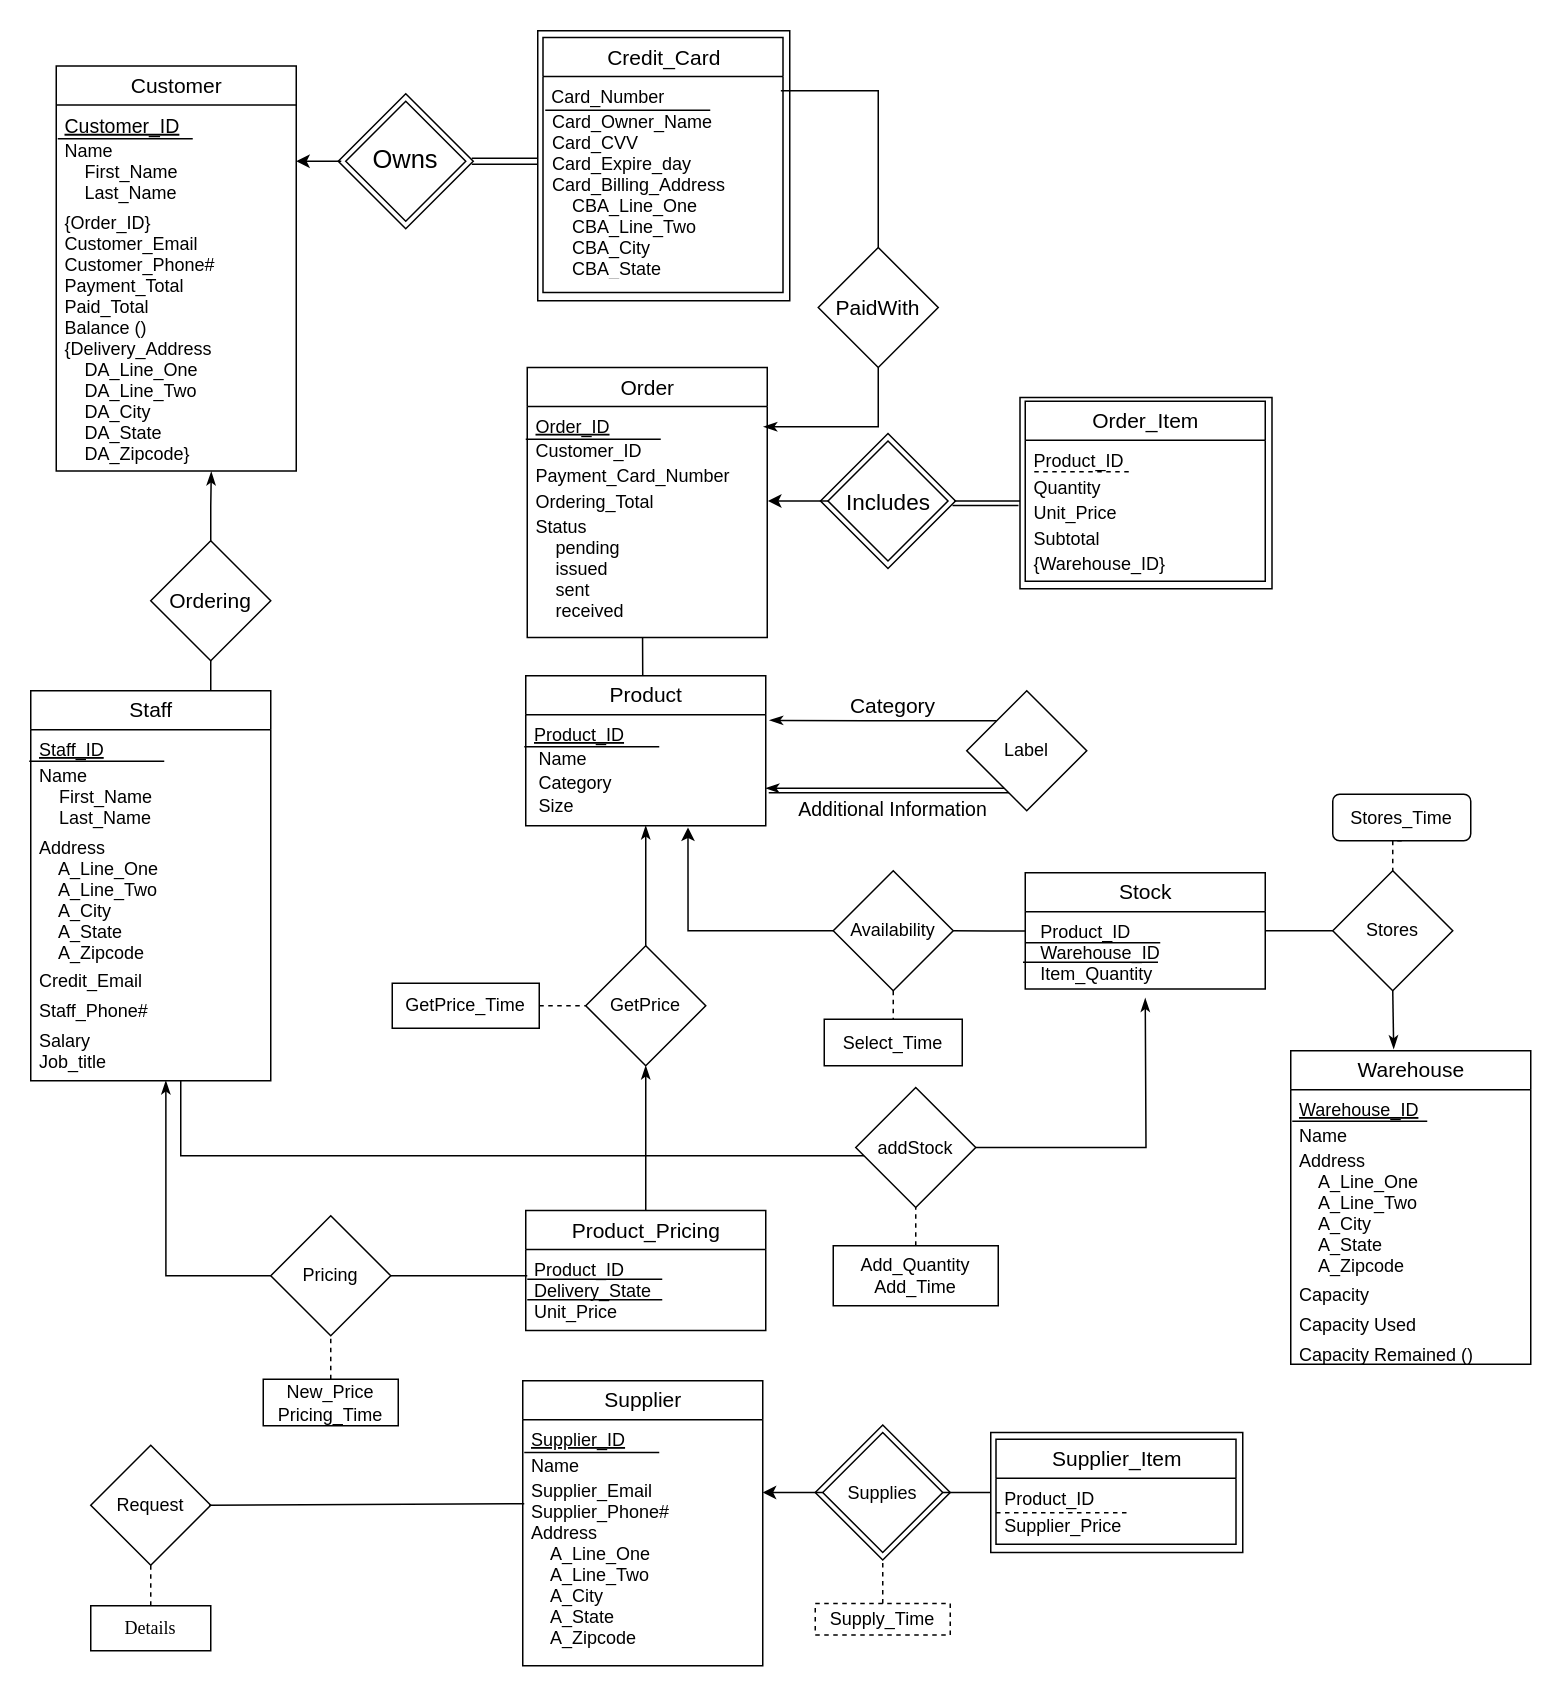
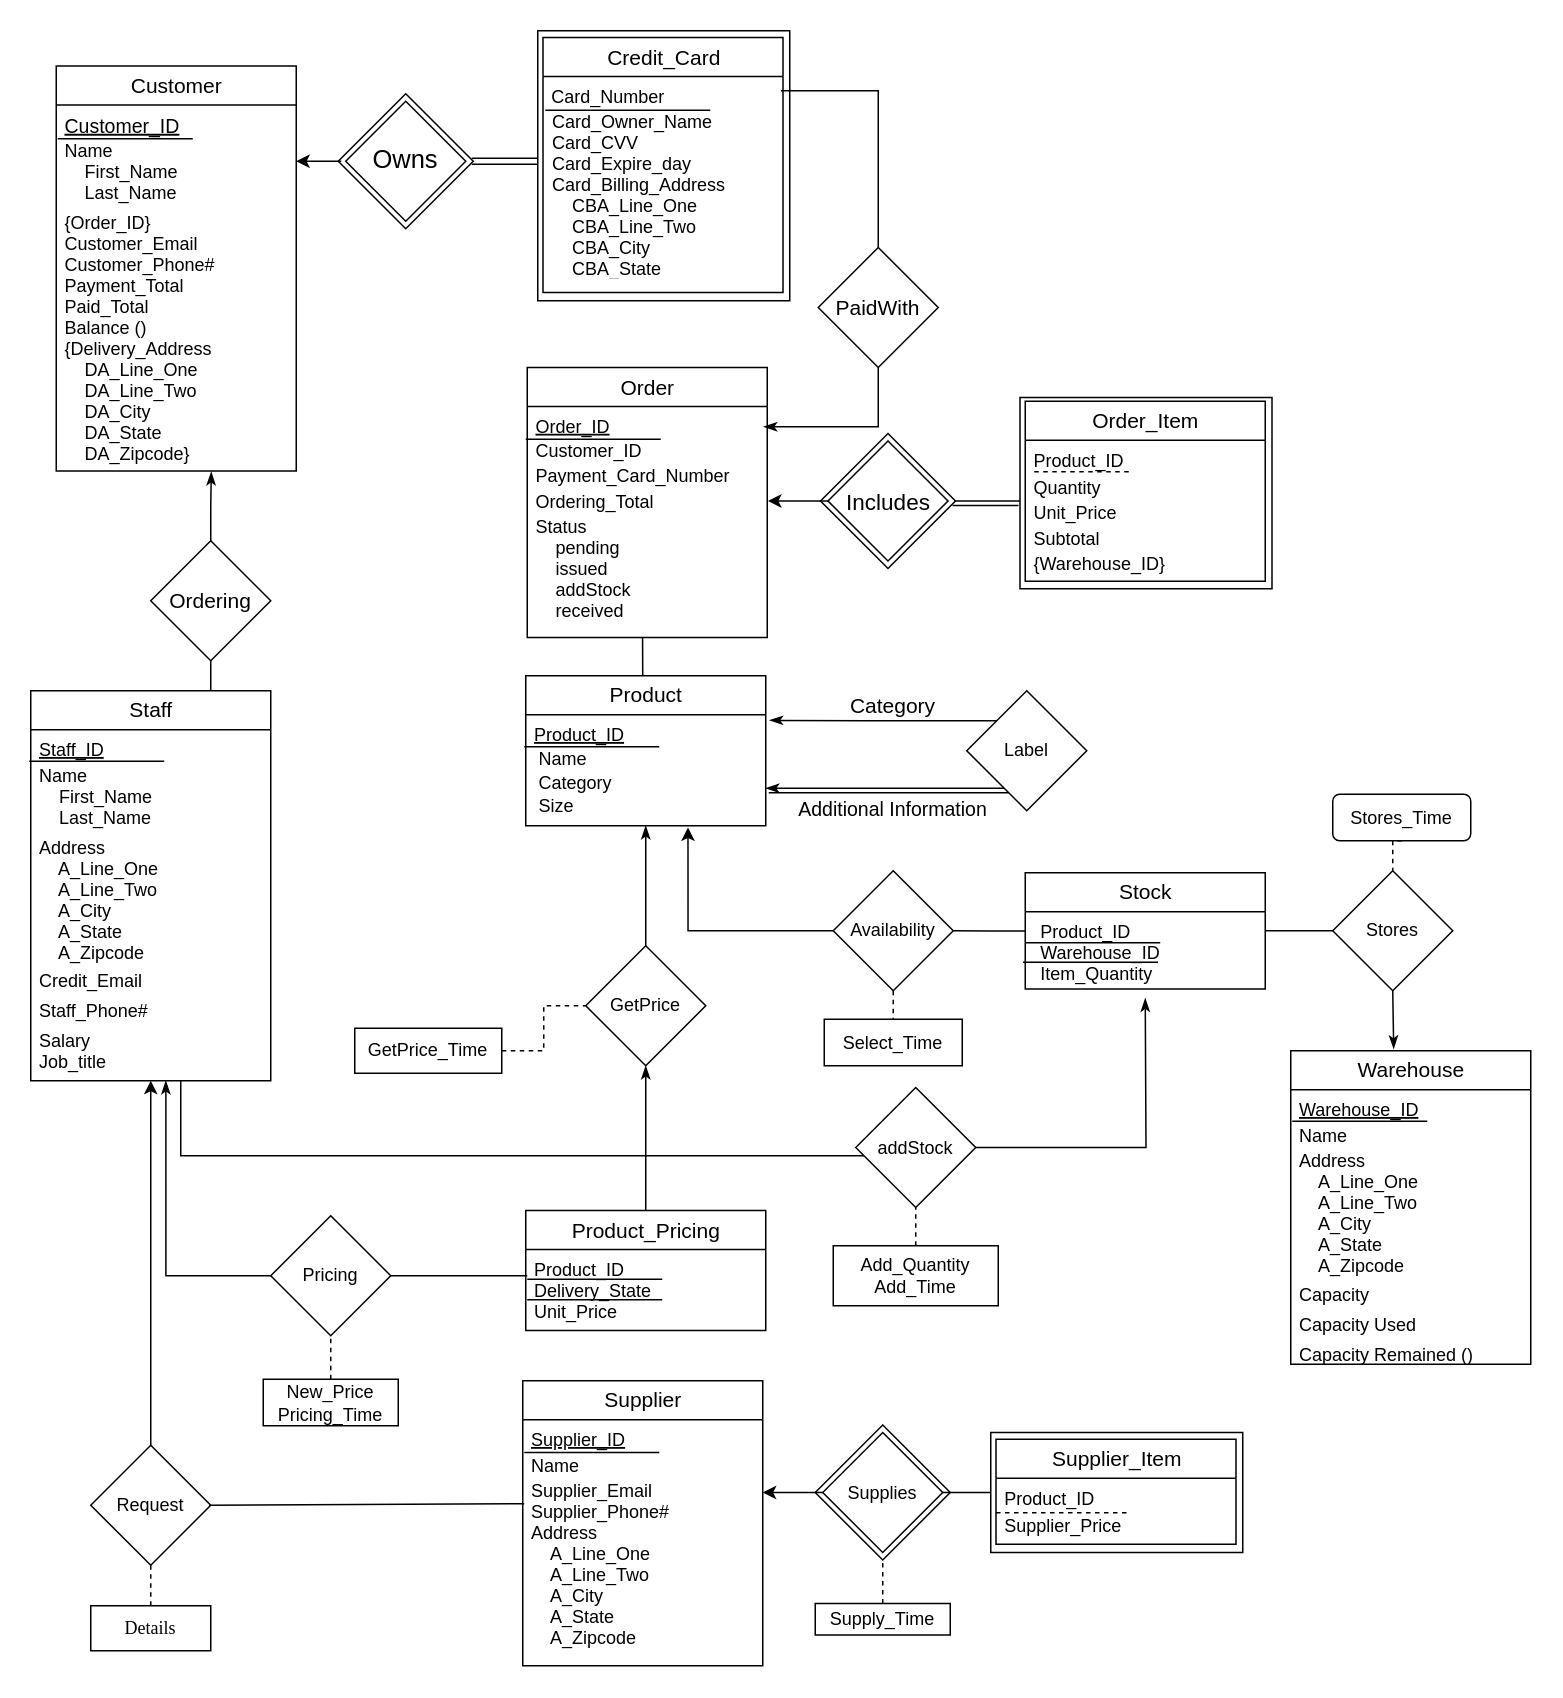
- <mxCell id="16" value="Status&#10;    pending&#10;    issued&#10;    sent&#10;    received" style="text;strokeColor=none;fillColor=none;spacingLeft=4;spacingRight=4;overflow=hidden;rotatable=0;points=[[0,0.5],[1,0.5]];portConstraint=eastwest;fontSize=12;" parent="10" vertex="1"><mxGeometry y="93" width="160" height="87" as="geometry" /></mxCell>
+ <mxCell id="16" value="Status&#10;    pending&#10;    issued&#10;    addStock&#10;    received" style="text;strokeColor=none;fillColor=none;spacingLeft=4;spacingRight=4;overflow=hidden;rotatable=0;points=[[0,0.5],[1,0.5]];portConstraint=eastwest;fontSize=12;" parent="10" vertex="1"><mxGeometry y="93" width="160" height="87" as="geometry" /></mxCell>
- <mxCell id="120" value="GetPrice_Time" style="rounded=0;whiteSpace=wrap;html=1;" vertex="1" parent="1"><mxGeometry x="261" y="655" width="98" height="30" as="geometry" /></mxCell>
+ <mxCell id="120" value="GetPrice_Time" style="rounded=0;whiteSpace=wrap;html=1;" vertex="1" parent="1"><mxGeometry x="236" y="685" width="98" height="30" as="geometry" /></mxCell>
+ <mxCell id="73" value="" style="endArrow=classic;html=1;exitX=0.5;exitY=0;exitDx=0;exitDy=0;" parent="1" source="49" target="71" edge="1"><mxGeometry width="50" height="50" relative="1" as="geometry"><mxPoint x="300" y="900" as="sourcePoint" /><mxPoint x="350" y="850" as="targetPoint" /></mxGeometry></mxCell>
- <mxCell id="117" value="Supply_Time" style="rounded=0;whiteSpace=wrap;html=1;dashed=1;" vertex="1" parent="1"><mxGeometry x="543" y="1068.5" width="90" height="21" as="geometry" /></mxCell>
+ <mxCell id="117" value="Supply_Time" style="rounded=0;whiteSpace=wrap;html=1;" vertex="1" parent="1"><mxGeometry x="543" y="1068.5" width="90" height="21" as="geometry" /></mxCell>
